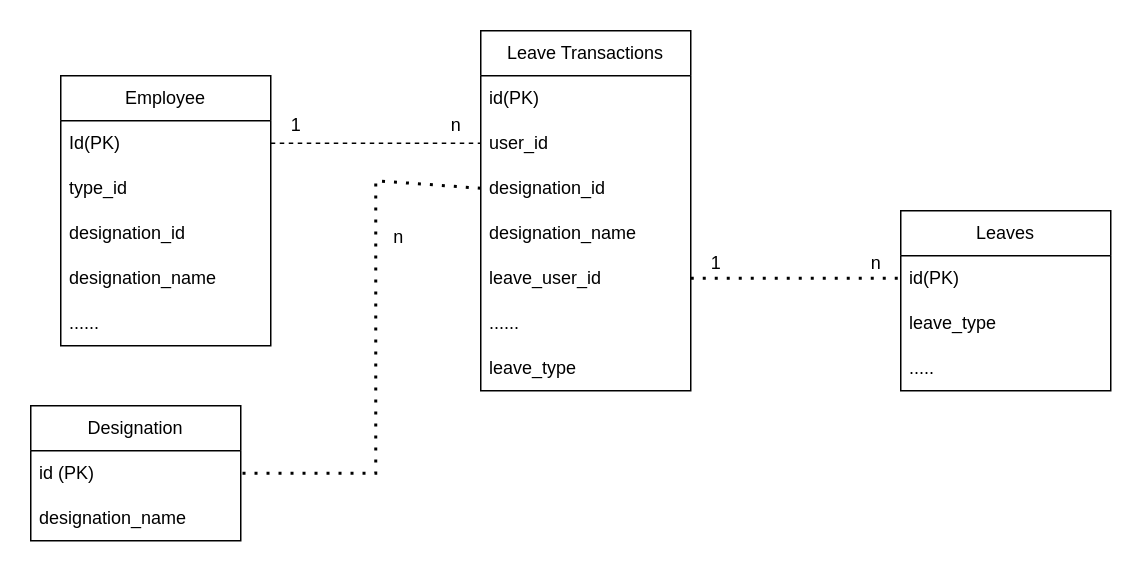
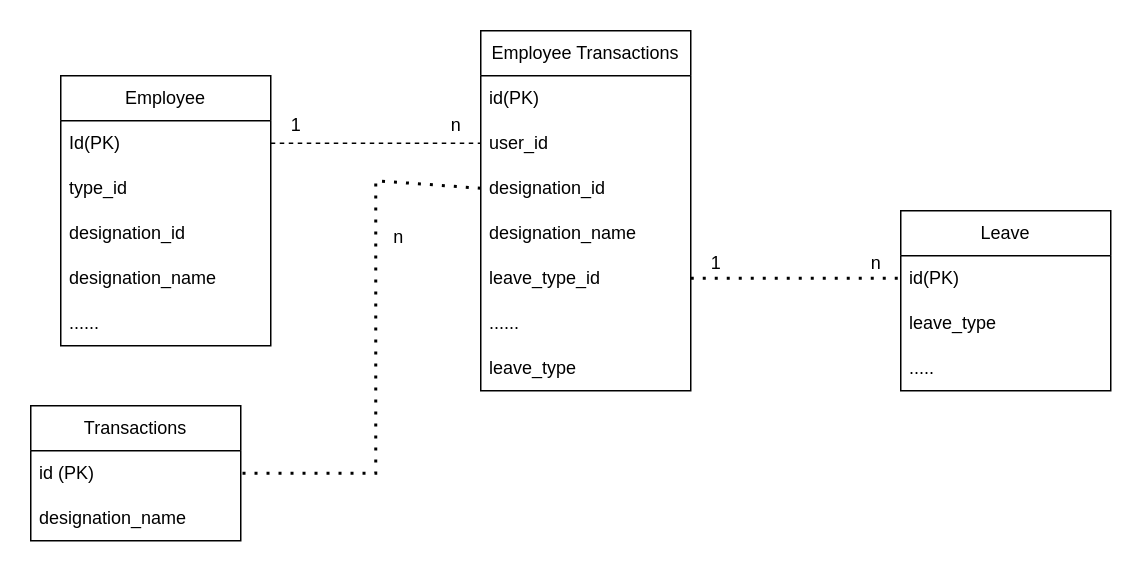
- <mxCell id="8" value="Leave Transactions" style="swimlane;fontStyle=0;childLayout=stackLayout;horizontal=1;startSize=30;horizontalStack=0;resizeParent=1;resizeParentMax=0;resizeLast=0;collapsible=1;marginBottom=0;whiteSpace=wrap;html=1;" vertex="1" parent="1"><mxGeometry x="320" y="20" width="140" height="240" as="geometry" /></mxCell>
+ <mxCell id="8" value="Employee Transactions" style="swimlane;fontStyle=0;childLayout=stackLayout;horizontal=1;startSize=30;horizontalStack=0;resizeParent=1;resizeParentMax=0;resizeLast=0;collapsible=1;marginBottom=0;whiteSpace=wrap;html=1;" vertex="1" parent="1"><mxGeometry x="320" y="20" width="140" height="240" as="geometry" /></mxCell>
- <mxCell id="18" value="Leaves" style="swimlane;fontStyle=0;childLayout=stackLayout;horizontal=1;startSize=30;horizontalStack=0;resizeParent=1;resizeParentMax=0;resizeLast=0;collapsible=1;marginBottom=0;whiteSpace=wrap;html=1;" vertex="1" parent="1"><mxGeometry x="600" y="140" width="140" height="120" as="geometry" /></mxCell>
+ <mxCell id="18" value="Leave" style="swimlane;fontStyle=0;childLayout=stackLayout;horizontal=1;startSize=30;horizontalStack=0;resizeParent=1;resizeParentMax=0;resizeLast=0;collapsible=1;marginBottom=0;whiteSpace=wrap;html=1;" vertex="1" parent="1"><mxGeometry x="600" y="140" width="140" height="120" as="geometry" /></mxCell>
- <mxCell id="13" value="leave_user_id" style="text;strokeColor=none;fillColor=none;align=left;verticalAlign=middle;spacingLeft=4;spacingRight=4;overflow=hidden;points=[[0,0.5],[1,0.5]];portConstraint=eastwest;rotatable=0;whiteSpace=wrap;html=1;" vertex="1" parent="8"><mxGeometry y="150" width="140" height="30" as="geometry" /></mxCell>
+ <mxCell id="13" value="leave_type_id" style="text;strokeColor=none;fillColor=none;align=left;verticalAlign=middle;spacingLeft=4;spacingRight=4;overflow=hidden;points=[[0,0.5],[1,0.5]];portConstraint=eastwest;rotatable=0;whiteSpace=wrap;html=1;" vertex="1" parent="8"><mxGeometry y="150" width="140" height="30" as="geometry" /></mxCell>
- <mxCell id="24" value="Designation" style="swimlane;fontStyle=0;childLayout=stackLayout;horizontal=1;startSize=30;horizontalStack=0;resizeParent=1;resizeParentMax=0;resizeLast=0;collapsible=1;marginBottom=0;whiteSpace=wrap;html=1;" vertex="1" parent="1"><mxGeometry x="20" y="270" width="140" height="90" as="geometry" /></mxCell>
+ <mxCell id="24" value="Transactions" style="swimlane;fontStyle=0;childLayout=stackLayout;horizontal=1;startSize=30;horizontalStack=0;resizeParent=1;resizeParentMax=0;resizeLast=0;collapsible=1;marginBottom=0;whiteSpace=wrap;html=1;" vertex="1" parent="1"><mxGeometry x="20" y="270" width="140" height="90" as="geometry" /></mxCell>
